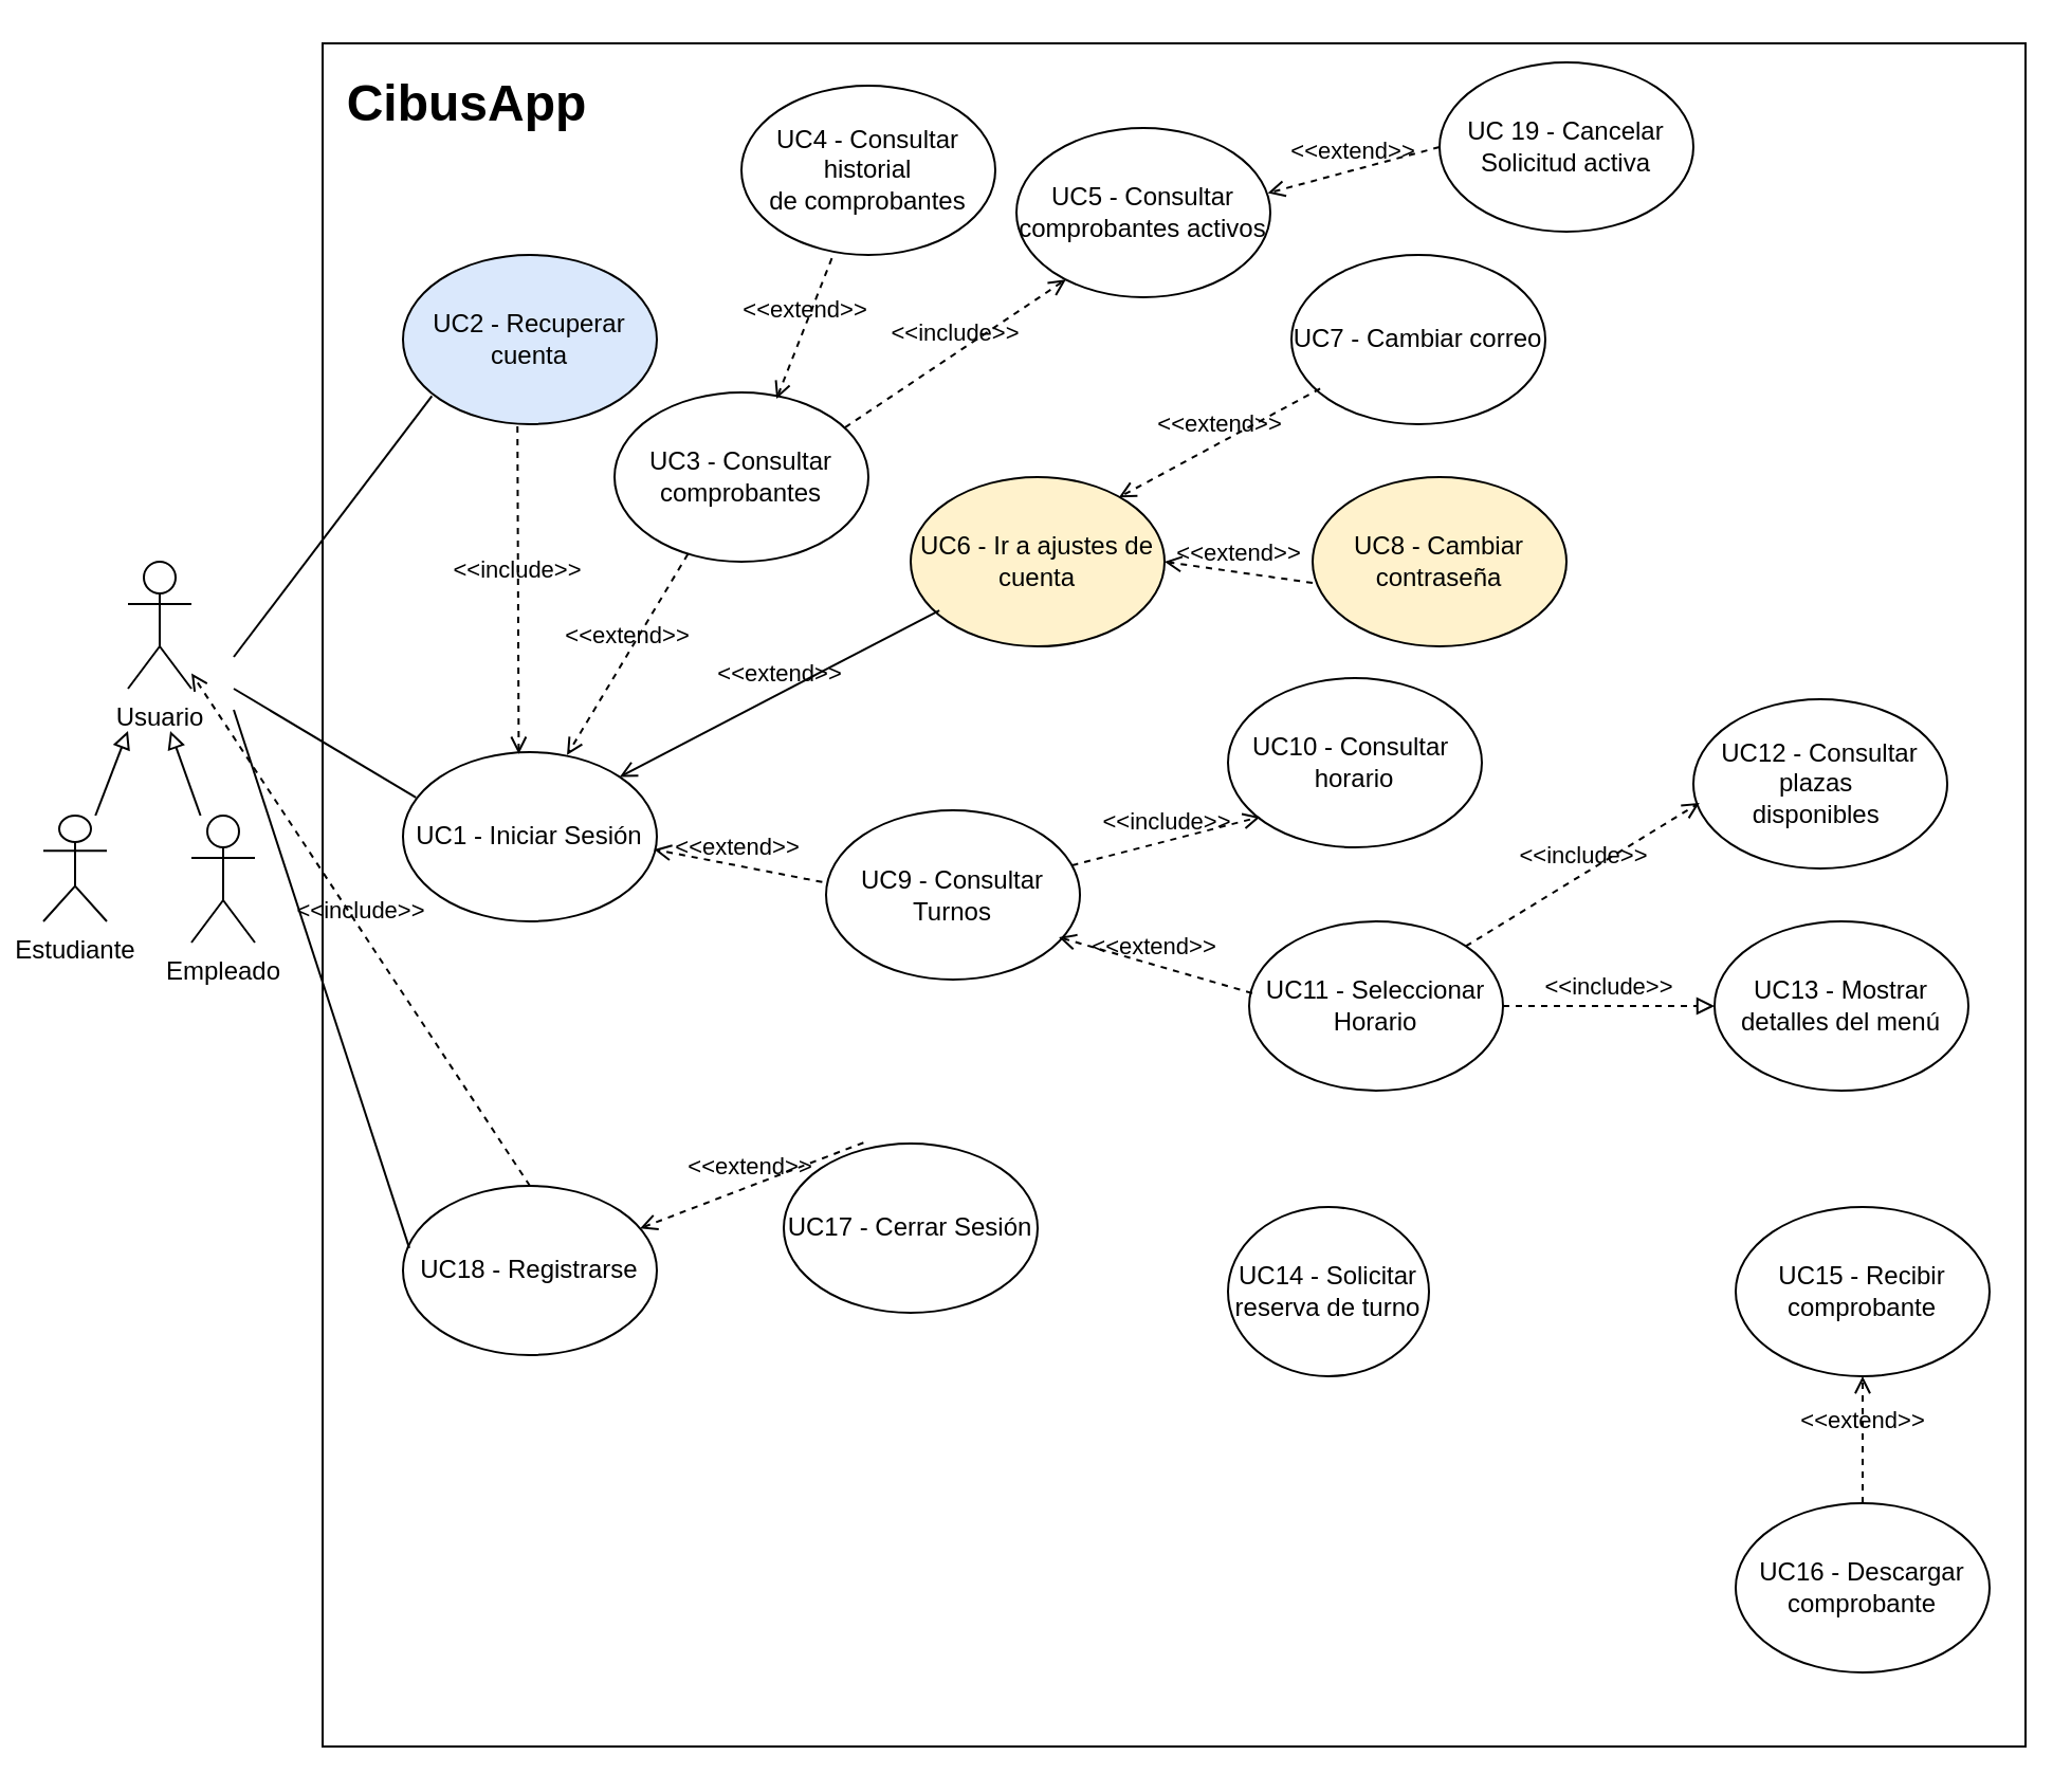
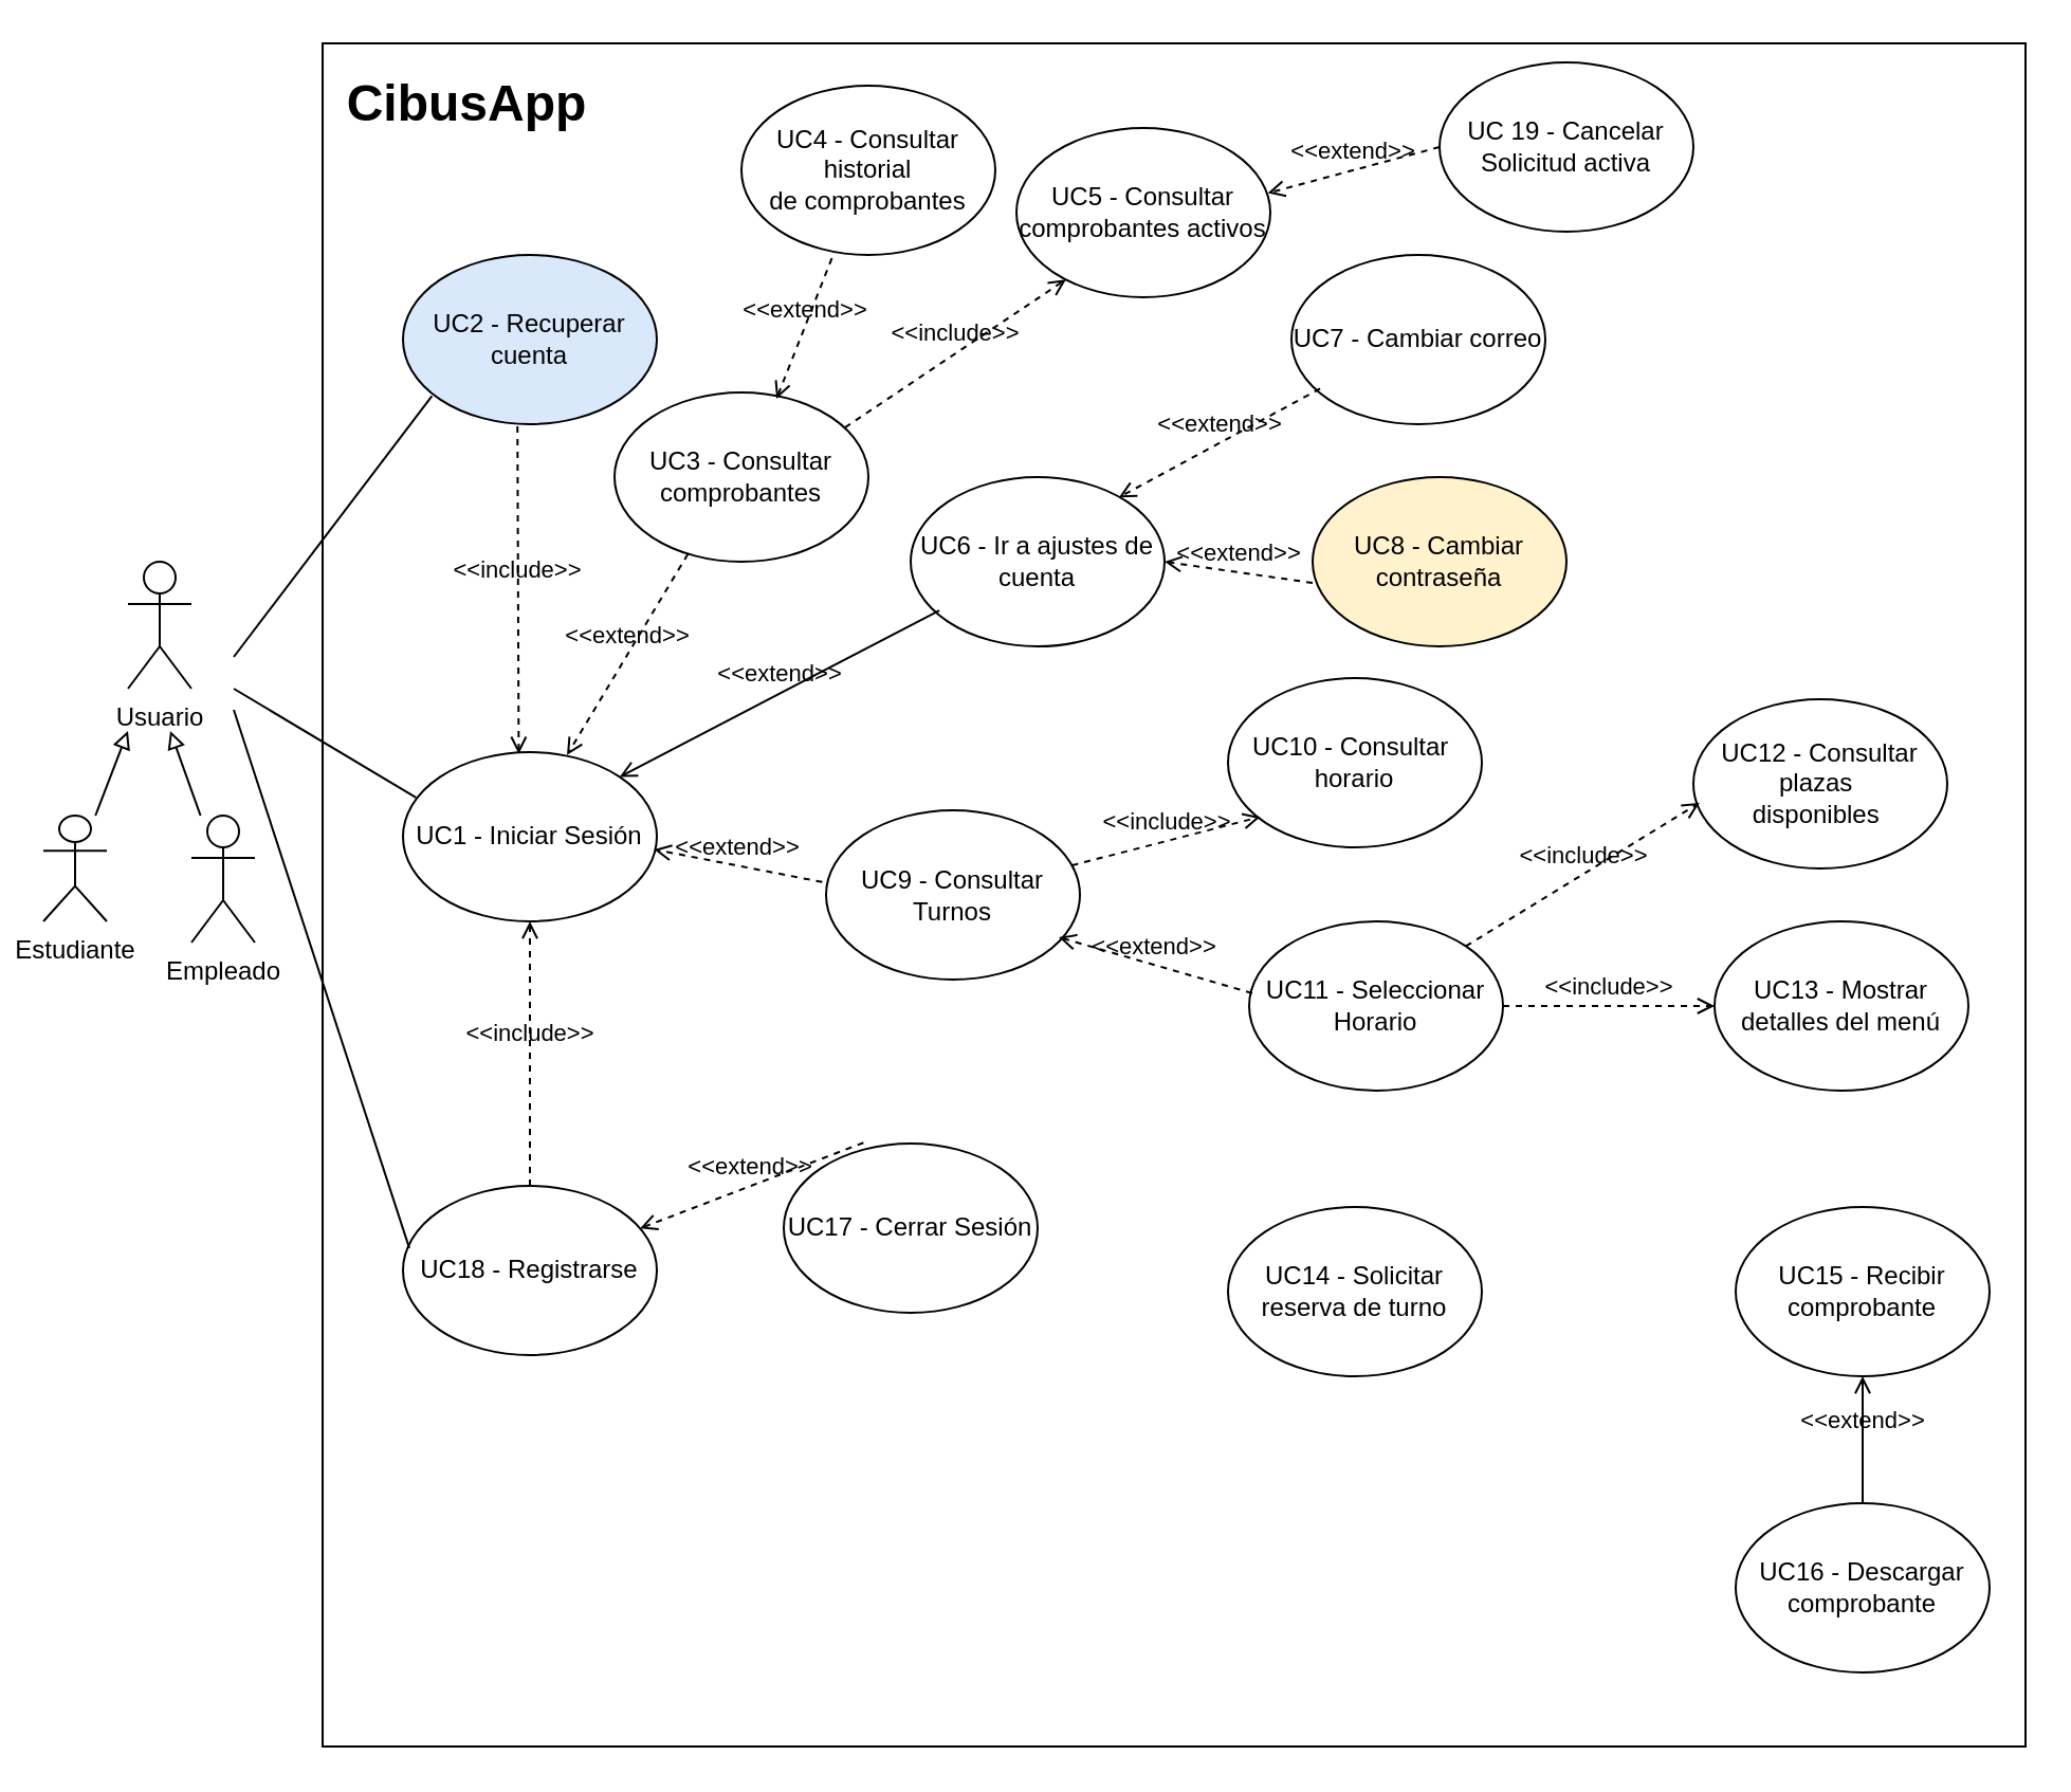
- <mxCell id="10" value="UC6 -&amp;nbsp;Ir a ajustes de&lt;div&gt;cuenta&lt;/div&gt;" style="ellipse;whiteSpace=wrap;html=1;fillColor=#fff2cc;" parent="1" vertex="1"><mxGeometry x="430" y="225" width="120" height="80" as="geometry" /></mxCell>
+ <mxCell id="10" value="UC6 -&amp;nbsp;Ir a ajustes de&lt;div&gt;cuenta&lt;/div&gt;" style="ellipse;whiteSpace=wrap;html=1;" parent="1" vertex="1"><mxGeometry x="430" y="225" width="120" height="80" as="geometry" /></mxCell>
- <mxCell id="15" value="&amp;lt;&amp;lt;include&amp;gt;&amp;gt;" style="html=1;verticalAlign=bottom;labelBackgroundColor=none;endArrow=open;endFill=0;dashed=1;rounded=0;exitX=0.5;exitY=0;exitDx=0;exitDy=0;" parent="1" source="9" target="3" edge="1"><mxGeometry width="160" relative="1" as="geometry"><mxPoint x="330" y="135" as="sourcePoint" /><mxPoint x="450" y="135" as="targetPoint" /></mxGeometry></mxCell>
+ <mxCell id="15" value="&amp;lt;&amp;lt;include&amp;gt;&amp;gt;" style="html=1;verticalAlign=bottom;labelBackgroundColor=none;endArrow=open;endFill=0;dashed=1;rounded=0;exitX=0.5;exitY=0;exitDx=0;exitDy=0;entryX=0.5;entryY=1;entryDx=0;entryDy=0;" parent="1" source="9" target="8" edge="1"><mxGeometry width="160" relative="1" as="geometry"><mxPoint x="330" y="135" as="sourcePoint" /><mxPoint x="450" y="135" as="targetPoint" /></mxGeometry></mxCell>
- <mxCell id="32" value="&amp;lt;&amp;lt;include&amp;gt;&amp;gt;" style="html=1;verticalAlign=bottom;labelBackgroundColor=none;endArrow=block;endFill=0;dashed=1;rounded=0;exitX=1;exitY=0.5;exitDx=0;exitDy=0;" parent="1" source="25" target="21" edge="1"><mxGeometry width="160" relative="1" as="geometry"><mxPoint x="700" y="430" as="sourcePoint" /><mxPoint x="711" y="310" as="targetPoint" /></mxGeometry></mxCell>
+ <mxCell id="32" value="&amp;lt;&amp;lt;include&amp;gt;&amp;gt;" style="html=1;verticalAlign=bottom;labelBackgroundColor=none;endArrow=open;endFill=0;dashed=1;rounded=0;exitX=1;exitY=0.5;exitDx=0;exitDy=0;" parent="1" source="25" target="21" edge="1"><mxGeometry width="160" relative="1" as="geometry"><mxPoint x="700" y="430" as="sourcePoint" /><mxPoint x="711" y="310" as="targetPoint" /></mxGeometry></mxCell>
- <mxCell id="13" value="UC14 -&amp;nbsp;Solicitar reserva de turno" style="ellipse;whiteSpace=wrap;html=1;" parent="1" vertex="1"><mxGeometry x="580" y="570" width="95" height="80" as="geometry" /></mxCell>
+ <mxCell id="13" value="UC14 -&amp;nbsp;Solicitar reserva de turno" style="ellipse;whiteSpace=wrap;html=1;" parent="1" vertex="1"><mxGeometry x="580" y="570" width="120" height="80" as="geometry" /></mxCell>
- <mxCell id="42" value="&amp;lt;&amp;lt;extend&amp;gt;&amp;gt;" style="html=1;verticalAlign=bottom;labelBackgroundColor=none;endArrow=open;endFill=0;dashed=1;rounded=0;exitX=0.5;exitY=0;exitDx=0;exitDy=0;entryX=0.5;entryY=1;entryDx=0;entryDy=0;" parent="1" source="41" target="24" edge="1"><mxGeometry width="160" relative="1" as="geometry"><mxPoint x="800" y="639" as="sourcePoint" /><mxPoint x="804" y="580" as="targetPoint" /></mxGeometry></mxCell>
+ <mxCell id="42" value="&amp;lt;&amp;lt;extend&amp;gt;&amp;gt;" style="html=1;verticalAlign=bottom;labelBackgroundColor=none;endArrow=open;endFill=0;dashed=0;rounded=0;exitX=0.5;exitY=0;exitDx=0;exitDy=0;entryX=0.5;entryY=1;entryDx=0;entryDy=0;" parent="1" source="41" target="24" edge="1"><mxGeometry width="160" relative="1" as="geometry"><mxPoint x="800" y="639" as="sourcePoint" /><mxPoint x="804" y="580" as="targetPoint" /></mxGeometry></mxCell>
